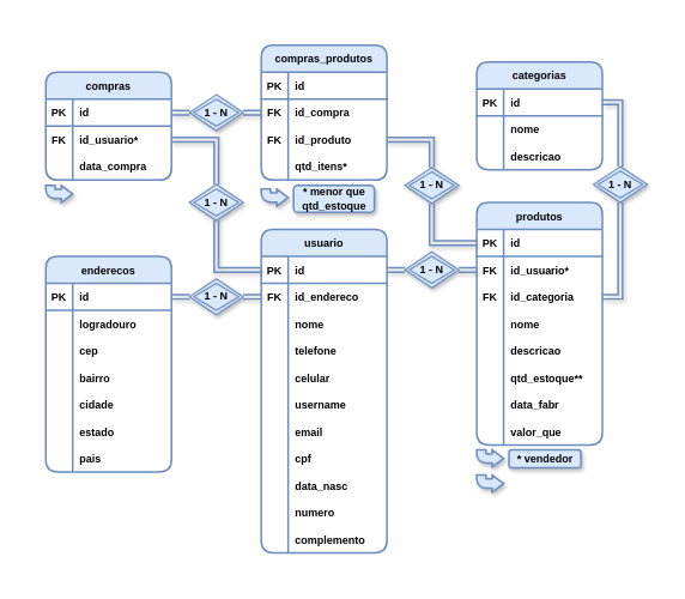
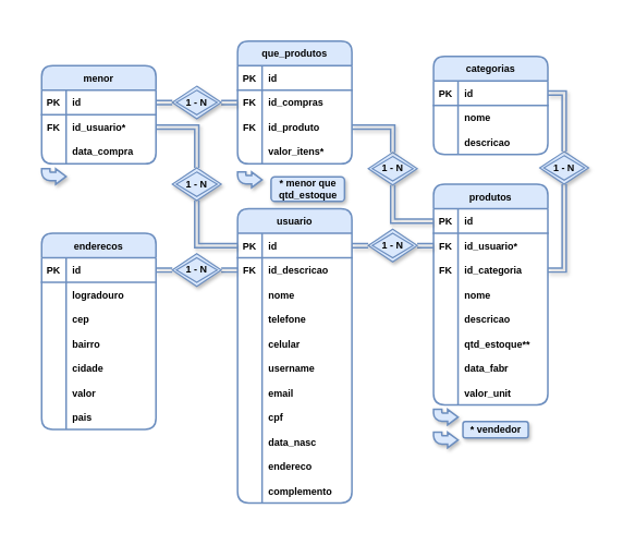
- <mxCell id="115" value="compras_produtos" style="shape=table;startSize=30;container=1;collapsible=1;childLayout=tableLayout;fixedRows=1;rowLines=0;fontStyle=1;align=center;resizeLast=1;labelBackgroundColor=none;labelBorderColor=none;fontSize=12;fillColor=#dae8fc;strokeColor=#6c8ebf;shadow=0;rounded=1;strokeWidth=2;swimlaneLine=1;" parent="1" vertex="1"><mxGeometry x="290" y="50" width="140" height="150" as="geometry" /></mxCell>
+ <mxCell id="115" value="que_produtos" style="shape=table;startSize=30;container=1;collapsible=1;childLayout=tableLayout;fixedRows=1;rowLines=0;fontStyle=1;align=center;resizeLast=1;labelBackgroundColor=none;labelBorderColor=none;fontSize=12;fillColor=#dae8fc;strokeColor=#6c8ebf;shadow=0;rounded=1;strokeWidth=2;swimlaneLine=1;" parent="1" vertex="1"><mxGeometry x="290" y="50" width="140" height="150" as="geometry" /></mxCell>
- <mxCell id="78" value="compras" style="shape=table;startSize=30;container=1;collapsible=1;childLayout=tableLayout;fixedRows=1;rowLines=0;fontStyle=1;align=center;resizeLast=1;labelBackgroundColor=none;fontSize=12;fillColor=#dae8fc;strokeColor=#6C8EBF;shadow=0;rounded=1;strokeWidth=2;swimlaneLine=1;" parent="1" vertex="1"><mxGeometry x="50" y="80" width="140" height="120" as="geometry" /></mxCell>
+ <mxCell id="78" value="menor" style="shape=table;startSize=30;container=1;collapsible=1;childLayout=tableLayout;fixedRows=1;rowLines=0;fontStyle=1;align=center;resizeLast=1;labelBackgroundColor=none;fontSize=12;fillColor=#dae8fc;strokeColor=#6C8EBF;shadow=0;rounded=1;strokeWidth=2;swimlaneLine=1;" parent="1" vertex="1"><mxGeometry x="50" y="80" width="140" height="120" as="geometry" /></mxCell>
- <mxCell id="121" value="id_compra" style="shape=partialRectangle;connectable=0;fillColor=none;top=0;left=0;bottom=0;right=0;align=left;spacingLeft=6;overflow=hidden;labelBackgroundColor=none;labelBorderColor=none;fontSize=12;fontStyle=1;fontColor=#000000;strokeWidth=2;strokeColor=#6C8EBF;" parent="119" vertex="1"><mxGeometry x="30" width="110" height="30" as="geometry"><mxRectangle width="110" height="30" as="alternateBounds" /></mxGeometry></mxCell>
+ <mxCell id="121" value="id_compras" style="shape=partialRectangle;connectable=0;fillColor=none;top=0;left=0;bottom=0;right=0;align=left;spacingLeft=6;overflow=hidden;labelBackgroundColor=none;labelBorderColor=none;fontSize=12;fontStyle=1;fontColor=#000000;strokeWidth=2;strokeColor=#6C8EBF;" parent="119" vertex="1"><mxGeometry x="30" width="110" height="30" as="geometry"><mxRectangle width="110" height="30" as="alternateBounds" /></mxGeometry></mxCell>
- <mxCell id="127" value="qtd_itens*" style="shape=partialRectangle;connectable=0;fillColor=none;top=0;left=0;bottom=0;right=0;align=left;spacingLeft=6;overflow=hidden;fontColor=#000000;labelBackgroundColor=none;fontStyle=1;fontSize=12;" parent="125" vertex="1"><mxGeometry x="30" width="110" height="30" as="geometry"><mxRectangle width="110" height="30" as="alternateBounds" /></mxGeometry></mxCell>
+ <mxCell id="127" value="valor_itens*" style="shape=partialRectangle;connectable=0;fillColor=none;top=0;left=0;bottom=0;right=0;align=left;spacingLeft=6;overflow=hidden;fontColor=#000000;labelBackgroundColor=none;fontStyle=1;fontSize=12;" parent="125" vertex="1"><mxGeometry x="30" width="110" height="30" as="geometry"><mxRectangle width="110" height="30" as="alternateBounds" /></mxGeometry></mxCell>
- <mxCell id="140" value="* menor que&lt;br&gt;qtd_estoque" style="text;html=1;align=center;verticalAlign=middle;resizable=0;points=[];autosize=1;strokeColor=#6c8ebf;fillColor=#dae8fc;labelBackgroundColor=none;fontStyle=1;fontSize=12;rounded=1;shadow=1;glass=0;sketch=0;strokeWidth=2;" parent="1" vertex="1"><mxGeometry x="326" y="206" width="90" height="30" as="geometry" /></mxCell>
+ <mxCell id="140" value="* menor que&lt;br&gt;qtd_estoque" style="text;html=1;align=center;verticalAlign=middle;resizable=0;points=[];autosize=1;strokeColor=#6c8ebf;fillColor=#dae8fc;labelBackgroundColor=none;fontStyle=1;fontSize=12;rounded=1;shadow=1;glass=0;sketch=0;strokeWidth=2;" parent="1" vertex="1"><mxGeometry x="331" y="216" width="90" height="30" as="geometry" /></mxCell>
- <mxCell id="9" value="id_endereco" style="shape=partialRectangle;connectable=0;fillColor=none;top=0;left=0;bottom=0;right=0;align=left;spacingLeft=6;overflow=hidden;fontStyle=1;fontColor=#000000;labelBackgroundColor=none;fontSize=12;strokeWidth=2;strokeColor=#6C8EBF;" parent="7" vertex="1"><mxGeometry x="30" width="110" height="30" as="geometry"><mxRectangle width="110" height="30" as="alternateBounds" /></mxGeometry></mxCell>
+ <mxCell id="9" value="id_descricao" style="shape=partialRectangle;connectable=0;fillColor=none;top=0;left=0;bottom=0;right=0;align=left;spacingLeft=6;overflow=hidden;fontStyle=1;fontColor=#000000;labelBackgroundColor=none;fontSize=12;strokeWidth=2;strokeColor=#6C8EBF;" parent="7" vertex="1"><mxGeometry x="30" width="110" height="30" as="geometry"><mxRectangle width="110" height="30" as="alternateBounds" /></mxGeometry></mxCell>
- <mxCell id="109" value="estado" style="shape=partialRectangle;connectable=0;fillColor=none;top=0;left=0;bottom=0;right=0;align=left;spacingLeft=6;overflow=hidden;labelBackgroundColor=none;labelBorderColor=none;fontSize=12;fontColor=#000000;fontStyle=1;strokeWidth=2;strokeColor=#6C8EBF;" parent="107" vertex="1"><mxGeometry x="30" width="110" height="30" as="geometry"><mxRectangle width="110" height="30" as="alternateBounds" /></mxGeometry></mxCell>
+ <mxCell id="109" value="valor" style="shape=partialRectangle;connectable=0;fillColor=none;top=0;left=0;bottom=0;right=0;align=left;spacingLeft=6;overflow=hidden;labelBackgroundColor=none;labelBorderColor=none;fontSize=12;fontColor=#000000;fontStyle=1;strokeWidth=2;strokeColor=#6C8EBF;" parent="107" vertex="1"><mxGeometry x="30" width="110" height="30" as="geometry"><mxRectangle width="110" height="30" as="alternateBounds" /></mxGeometry></mxCell>
- <mxCell id="63" value="valor_que" style="shape=partialRectangle;connectable=0;fillColor=none;top=0;left=0;bottom=0;right=0;align=left;spacingLeft=6;overflow=hidden;fontColor=#000000;labelBackgroundColor=none;fontStyle=1;fontSize=12;" parent="61" vertex="1"><mxGeometry x="30" width="110" height="30" as="geometry"><mxRectangle width="110" height="30" as="alternateBounds" /></mxGeometry></mxCell>
+ <mxCell id="63" value="valor_unit" style="shape=partialRectangle;connectable=0;fillColor=none;top=0;left=0;bottom=0;right=0;align=left;spacingLeft=6;overflow=hidden;fontColor=#000000;labelBackgroundColor=none;fontStyle=1;fontSize=12;" parent="61" vertex="1"><mxGeometry x="30" width="110" height="30" as="geometry"><mxRectangle width="110" height="30" as="alternateBounds" /></mxGeometry></mxCell>
- <mxCell id="142" value="* vendedor" style="text;html=1;align=center;verticalAlign=middle;resizable=0;points=[];autosize=1;strokeColor=#6c8ebf;fillColor=#dae8fc;labelBackgroundColor=none;fontStyle=1;fontSize=12;rounded=1;shadow=1;strokeWidth=2;" parent="1" vertex="1"><mxGeometry x="566" y="500.5" width="80" height="20" as="geometry" /></mxCell>
+ <mxCell id="142" value="* vendedor" style="text;html=1;align=center;verticalAlign=middle;resizable=0;points=[];autosize=1;strokeColor=#6c8ebf;fillColor=#dae8fc;labelBackgroundColor=none;fontStyle=1;fontSize=12;rounded=1;shadow=1;strokeWidth=2;" parent="1" vertex="1"><mxGeometry x="566" y="515.5" width="80" height="20" as="geometry" /></mxCell>
- <mxCell id="33" value="numero" style="shape=partialRectangle;connectable=0;fillColor=none;top=0;left=0;bottom=0;right=0;align=left;spacingLeft=6;overflow=hidden;fontColor=#000000;labelBackgroundColor=none;fontStyle=1;fontSize=12;strokeWidth=2;strokeColor=#6C8EBF;" parent="31" vertex="1"><mxGeometry x="30" width="110" height="30" as="geometry"><mxRectangle width="110" height="30" as="alternateBounds" /></mxGeometry></mxCell>
+ <mxCell id="33" value="endereco" style="shape=partialRectangle;connectable=0;fillColor=none;top=0;left=0;bottom=0;right=0;align=left;spacingLeft=6;overflow=hidden;fontColor=#000000;labelBackgroundColor=none;fontStyle=1;fontSize=12;strokeWidth=2;strokeColor=#6C8EBF;" parent="31" vertex="1"><mxGeometry x="30" width="110" height="30" as="geometry"><mxRectangle width="110" height="30" as="alternateBounds" /></mxGeometry></mxCell>
